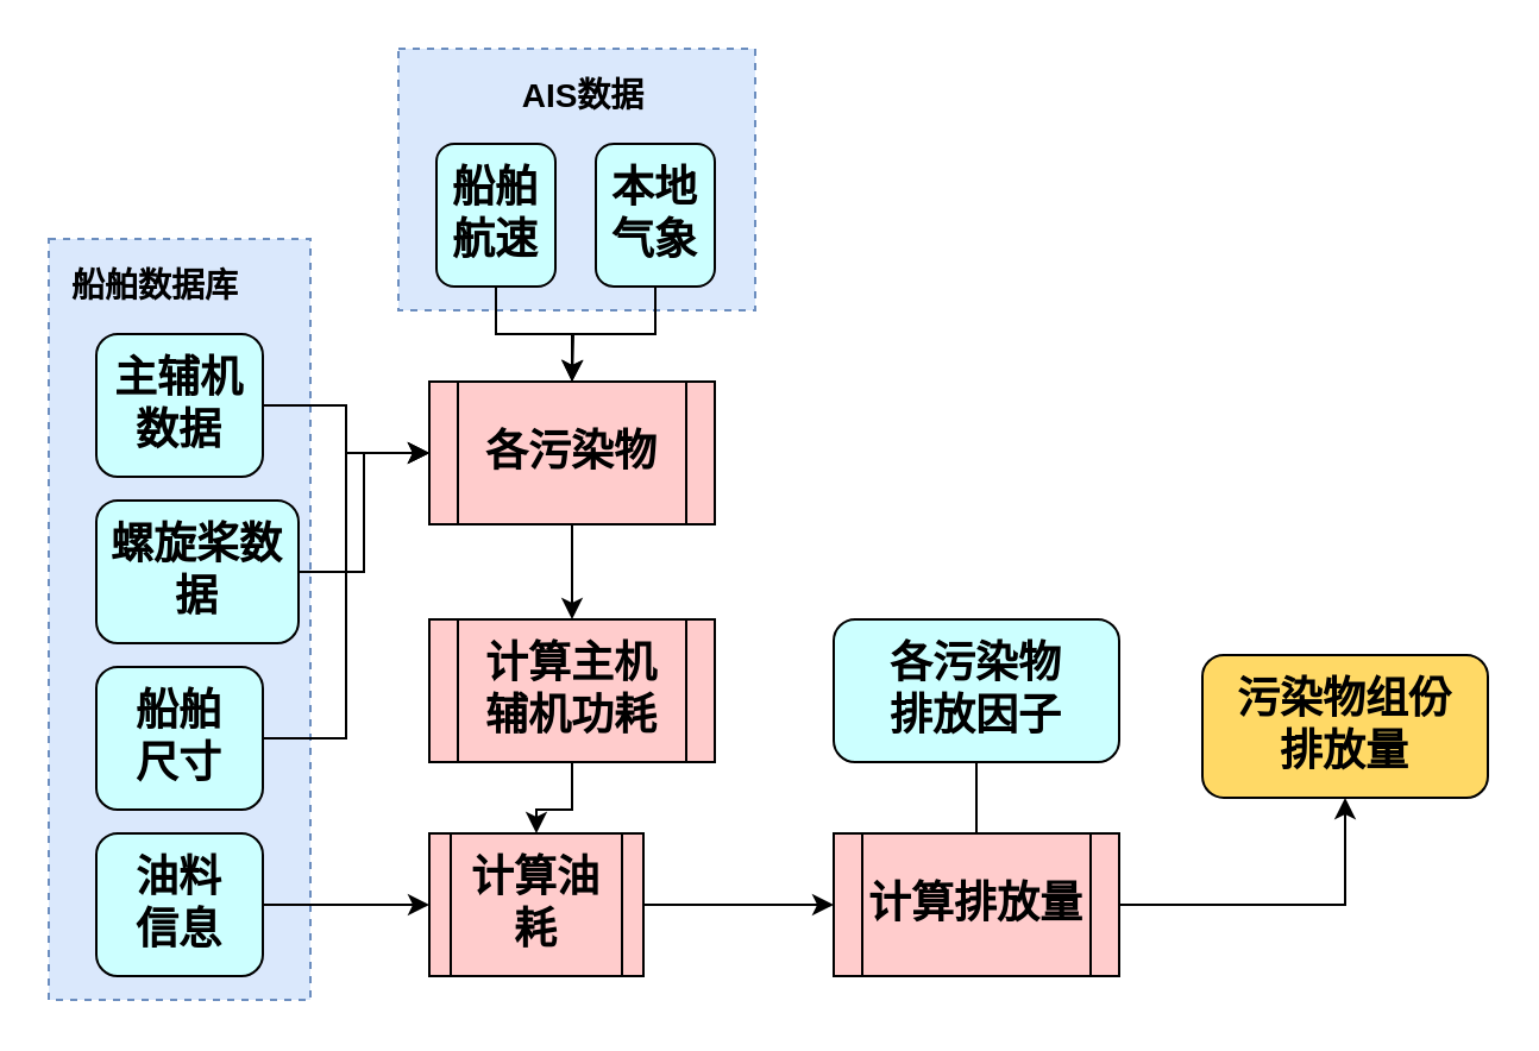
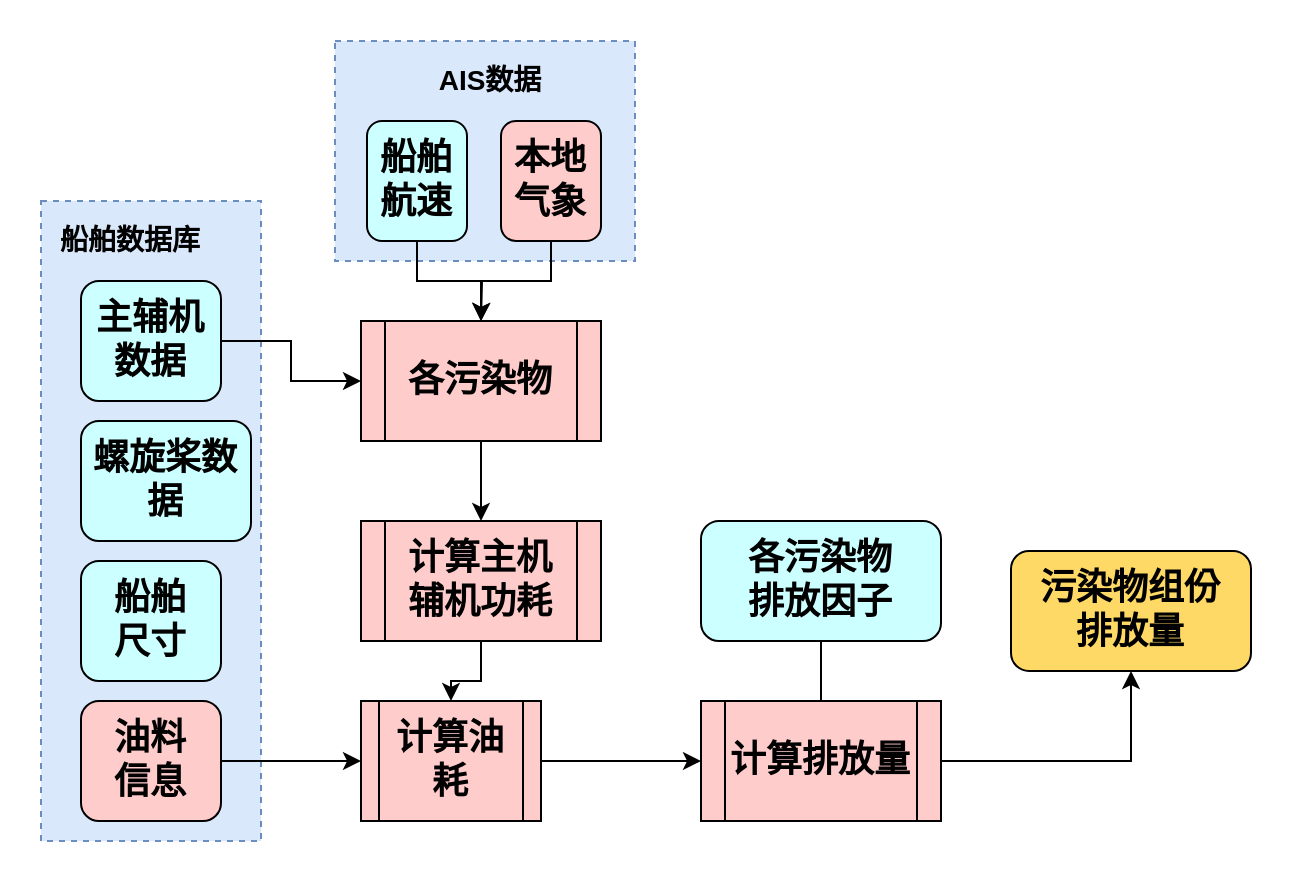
- <mxCell id="15" value="&lt;b&gt;&lt;font style=&quot;font-size: 18px&quot;&gt;本地气象&lt;/font&gt;&lt;/b&gt;" style="rounded=1;whiteSpace=wrap;html=1;fillColor=#CCFFFF;" vertex="1" parent="1"><mxGeometry x="250" y="60" width="50" height="60" as="geometry" /></mxCell>
+ <mxCell id="15" value="&lt;b&gt;&lt;font style=&quot;font-size: 18px&quot;&gt;本地气象&lt;/font&gt;&lt;/b&gt;" style="rounded=1;whiteSpace=wrap;html=1;fillColor=#ffcccc;" vertex="1" parent="1"><mxGeometry x="250" y="60" width="50" height="60" as="geometry" /></mxCell>
- <mxCell id="7" style="edgeStyle=orthogonalEdgeStyle;rounded=0;orthogonalLoop=1;jettySize=auto;html=1;exitX=1;exitY=0.5;exitDx=0;exitDy=0;entryX=0;entryY=0.5;entryDx=0;entryDy=0;" edge="1" parent="1" source="8" target="3"><mxGeometry relative="1" as="geometry" /></mxCell>
- <mxCell id="22" style="edgeStyle=orthogonalEdgeStyle;rounded=0;orthogonalLoop=1;jettySize=auto;html=1;exitX=1;exitY=0.5;exitDx=0;exitDy=0;entryX=0;entryY=0.5;entryDx=0;entryDy=0;" edge="1" parent="1" source="23" target="3"><mxGeometry relative="1" as="geometry" /></mxCell>
- <mxCell id="10" value="&lt;b&gt;&lt;font style=&quot;font-size: 18px&quot;&gt;油料&lt;br&gt;信息&lt;/font&gt;&lt;/b&gt;" style="rounded=1;whiteSpace=wrap;html=1;fillColor=#CCFFFF;" vertex="1" parent="1"><mxGeometry x="40" y="350" width="70" height="60" as="geometry" /></mxCell>
+ <mxCell id="10" value="&lt;b&gt;&lt;font style=&quot;font-size: 18px&quot;&gt;油料&lt;br&gt;信息&lt;/font&gt;&lt;/b&gt;" style="rounded=1;whiteSpace=wrap;html=1;fillColor=#ffcccc;" vertex="1" parent="1"><mxGeometry x="40" y="350" width="70" height="60" as="geometry" /></mxCell>
